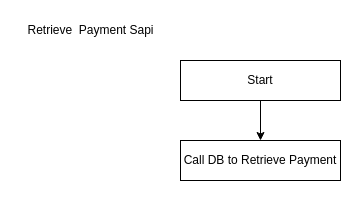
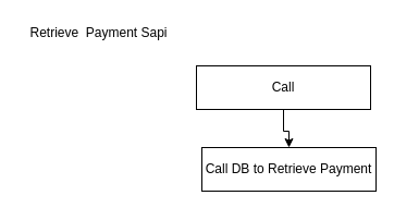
- <mxCell id="4" value="Start" style="rounded=0;whiteSpace=wrap;html=1;" vertex="1" parent="1"><mxGeometry x="180" y="60" width="160" height="40" as="geometry" /></mxCell>
+ <mxCell id="4" value="Call" style="rounded=0;whiteSpace=wrap;html=1;" vertex="1" parent="1"><mxGeometry x="180" y="60" width="160" height="40" as="geometry" /></mxCell>
- <mxCell id="5" value="Call DB to Retrieve Payment" style="rounded=0;whiteSpace=wrap;html=1;" vertex="1" parent="1"><mxGeometry x="180" y="140" width="160" height="40" as="geometry" /></mxCell>
+ <mxCell id="5" value="Call DB to Retrieve Payment" style="rounded=0;whiteSpace=wrap;html=1;" vertex="1" parent="1"><mxGeometry x="185" y="135" width="160" height="40" as="geometry" /></mxCell>
